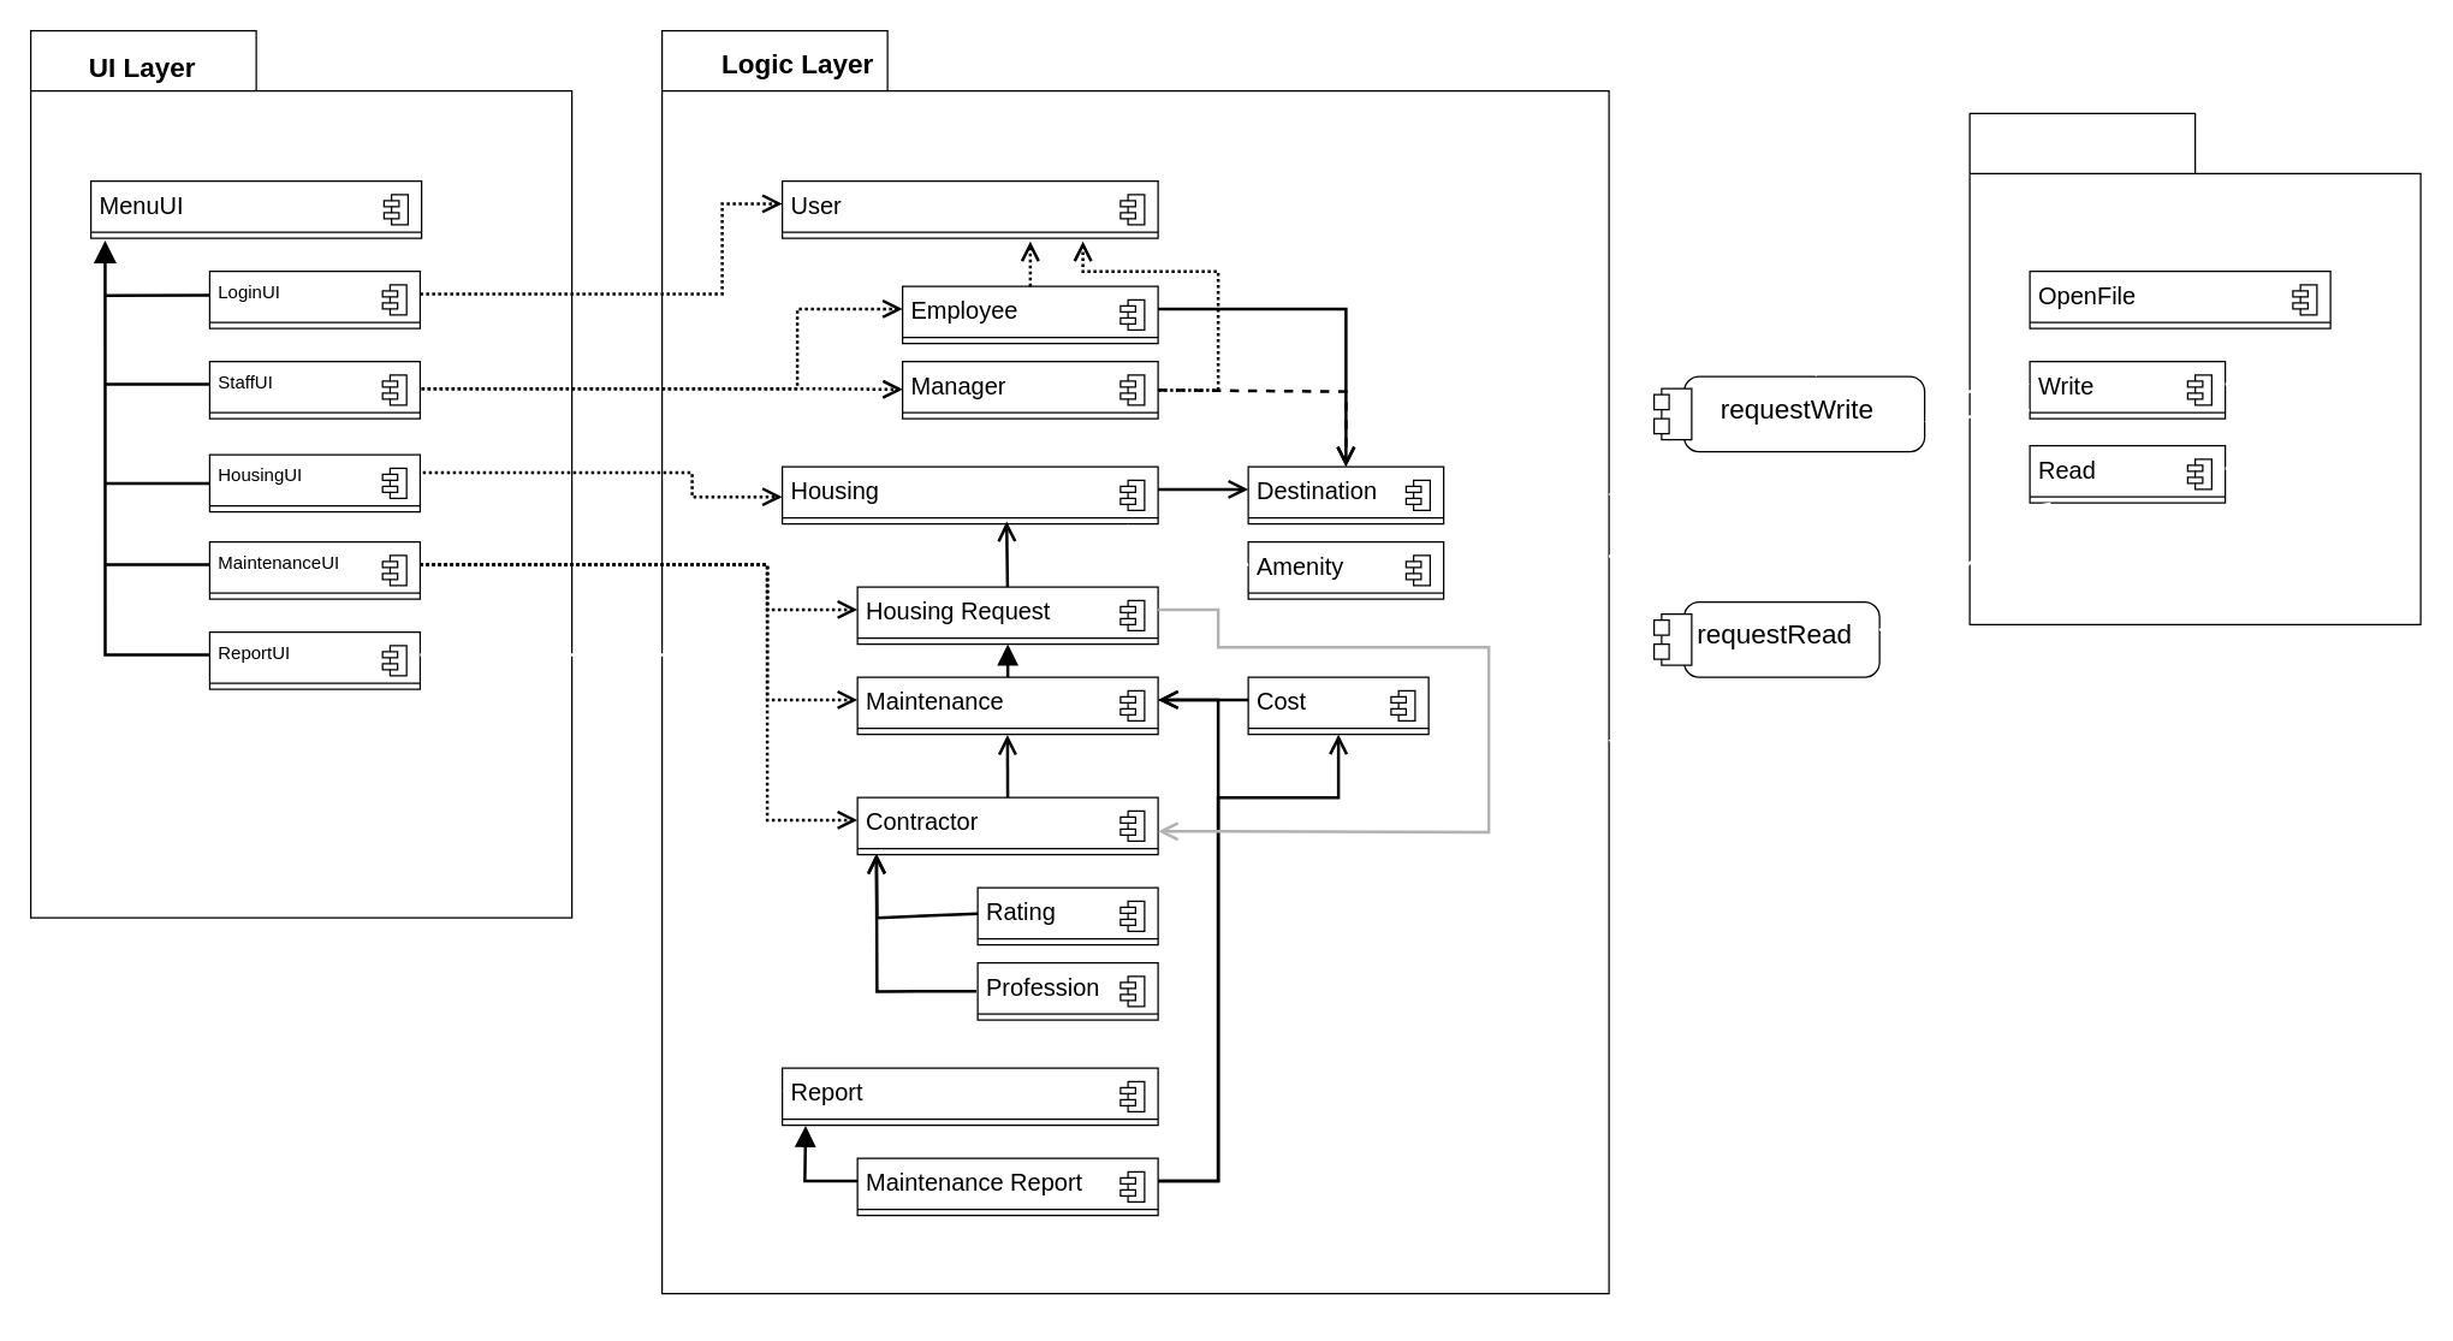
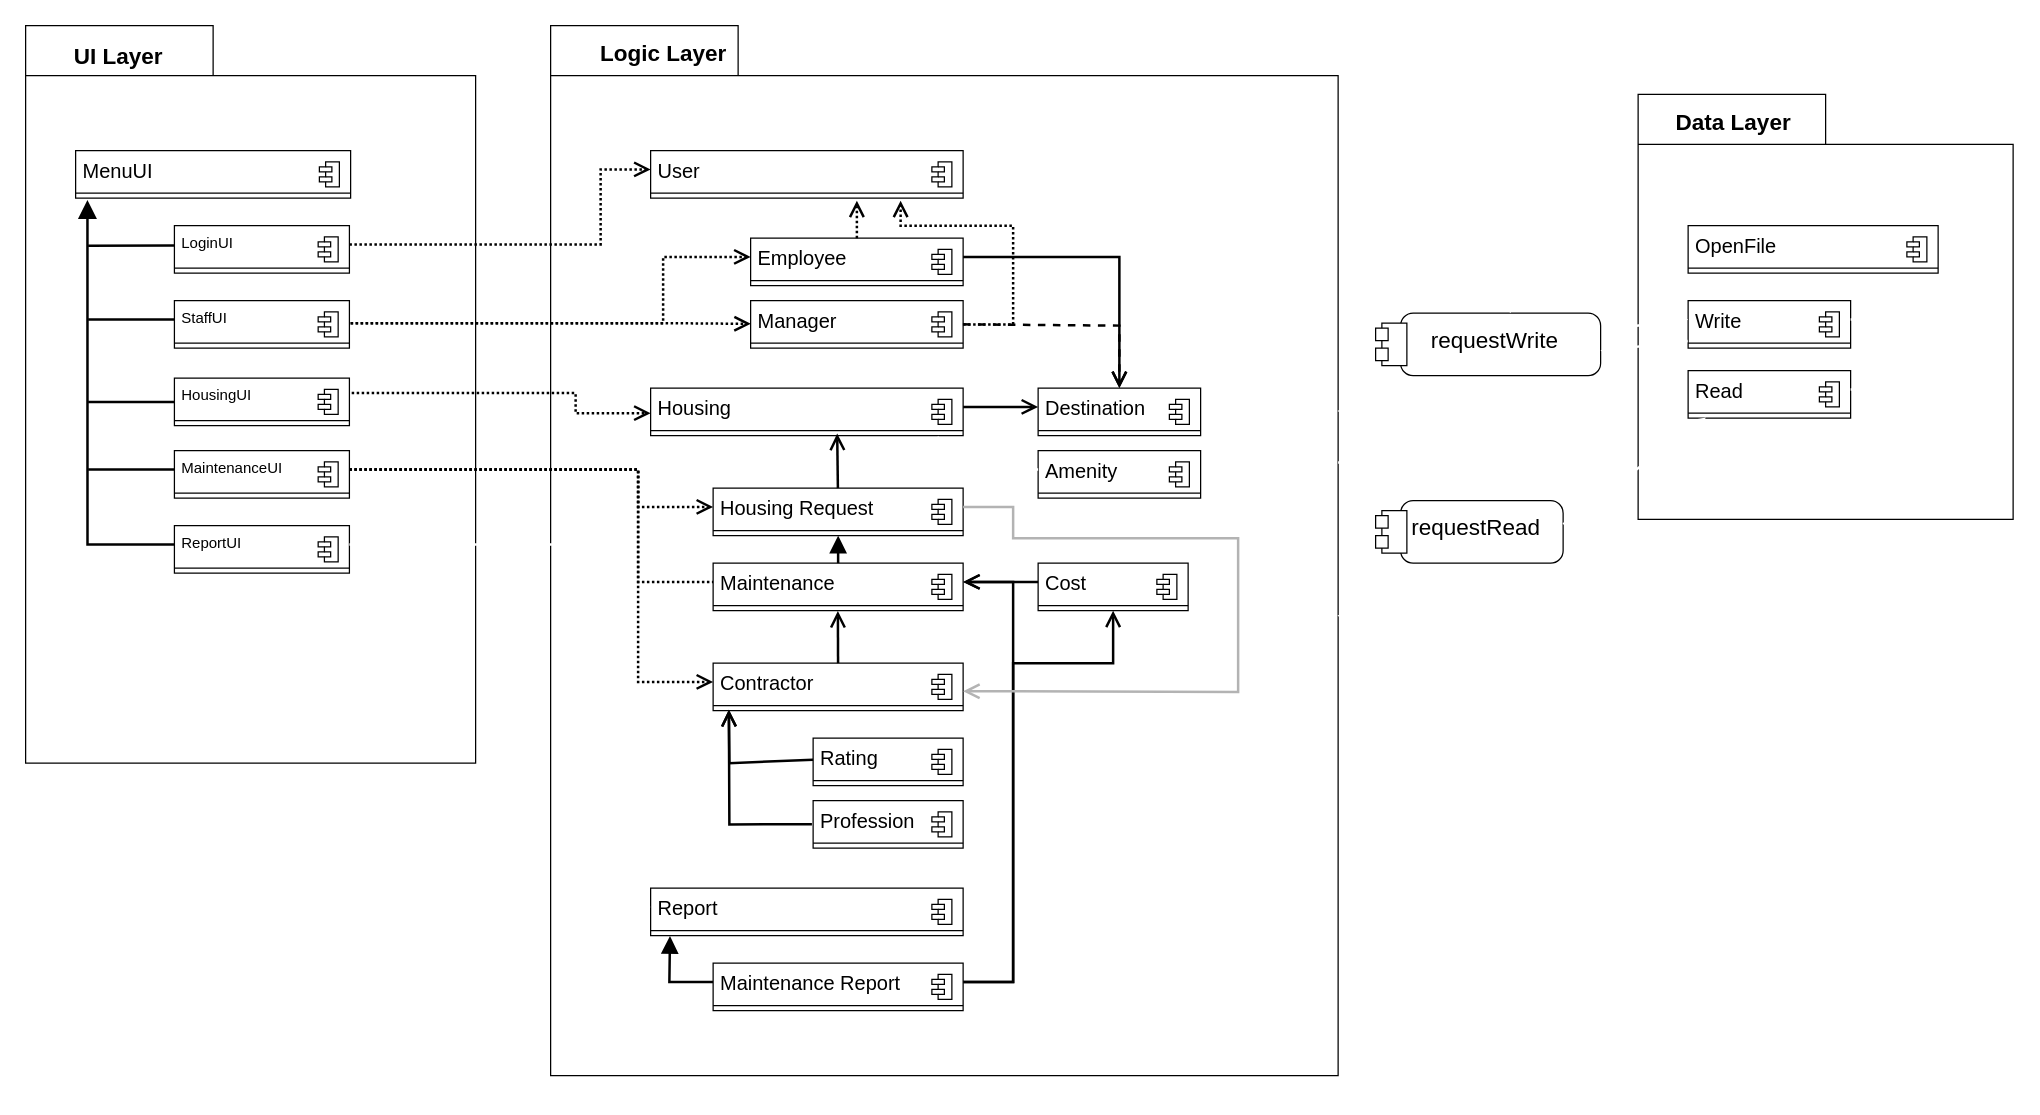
+ <mxCell id="104" value="Data Layer" style="text;html=1;resizable=0;autosize=1;align=center;verticalAlign=middle;points=[];fillColor=none;strokeColor=none;rounded=0;fontSize=18;fontStyle=1" vertex="1" parent="102"><mxGeometry x="21.29" y="7.742" width="110" height="30" as="geometry" /></mxCell>
- <mxCell id="127" style="edgeStyle=none;rounded=0;html=1;entryX=0;entryY=0.5;entryDx=0;entryDy=0;fontSize=18;startArrow=none;startFill=0;endArrow=open;endFill=0;startSize=10;endSize=9;strokeWidth=2;dashed=1;dashPattern=1 1;" edge="1" parent="1" source="22" target="61"><mxGeometry relative="1" as="geometry"><Array as="points"><mxPoint x="510" y="375" /><mxPoint x="510" y="465" /></Array></mxGeometry></mxCell>
+ <mxCell id="127" style="edgeStyle=none;rounded=0;html=1;entryX=0;entryY=0.5;entryDx=0;entryDy=0;fontSize=18;startArrow=none;startFill=0;endArrow=none;endFill=0;startSize=10;endSize=9;strokeWidth=2;dashed=1;dashPattern=1 1;" edge="1" parent="1" source="22" target="61"><mxGeometry relative="1" as="geometry"><Array as="points"><mxPoint x="510" y="375" /><mxPoint x="510" y="465" /></Array></mxGeometry></mxCell>
